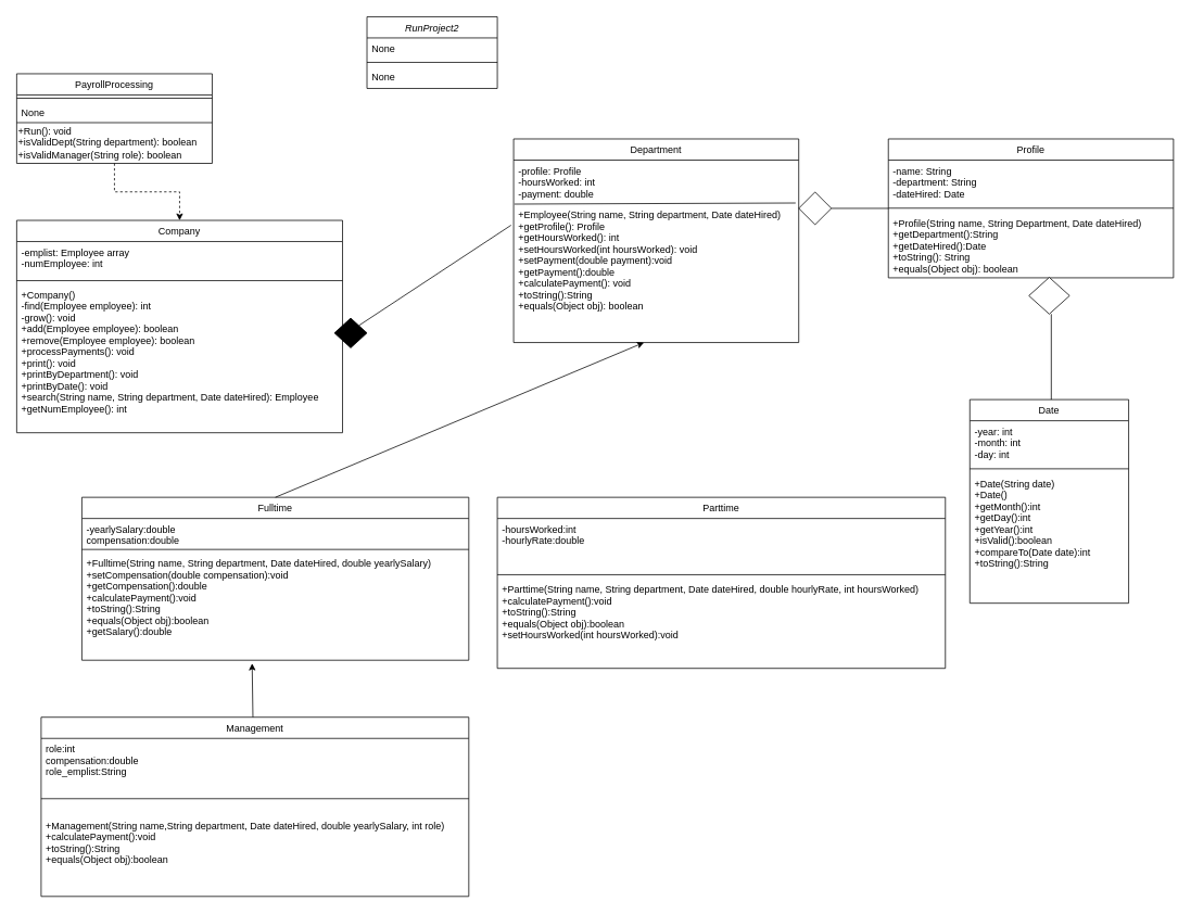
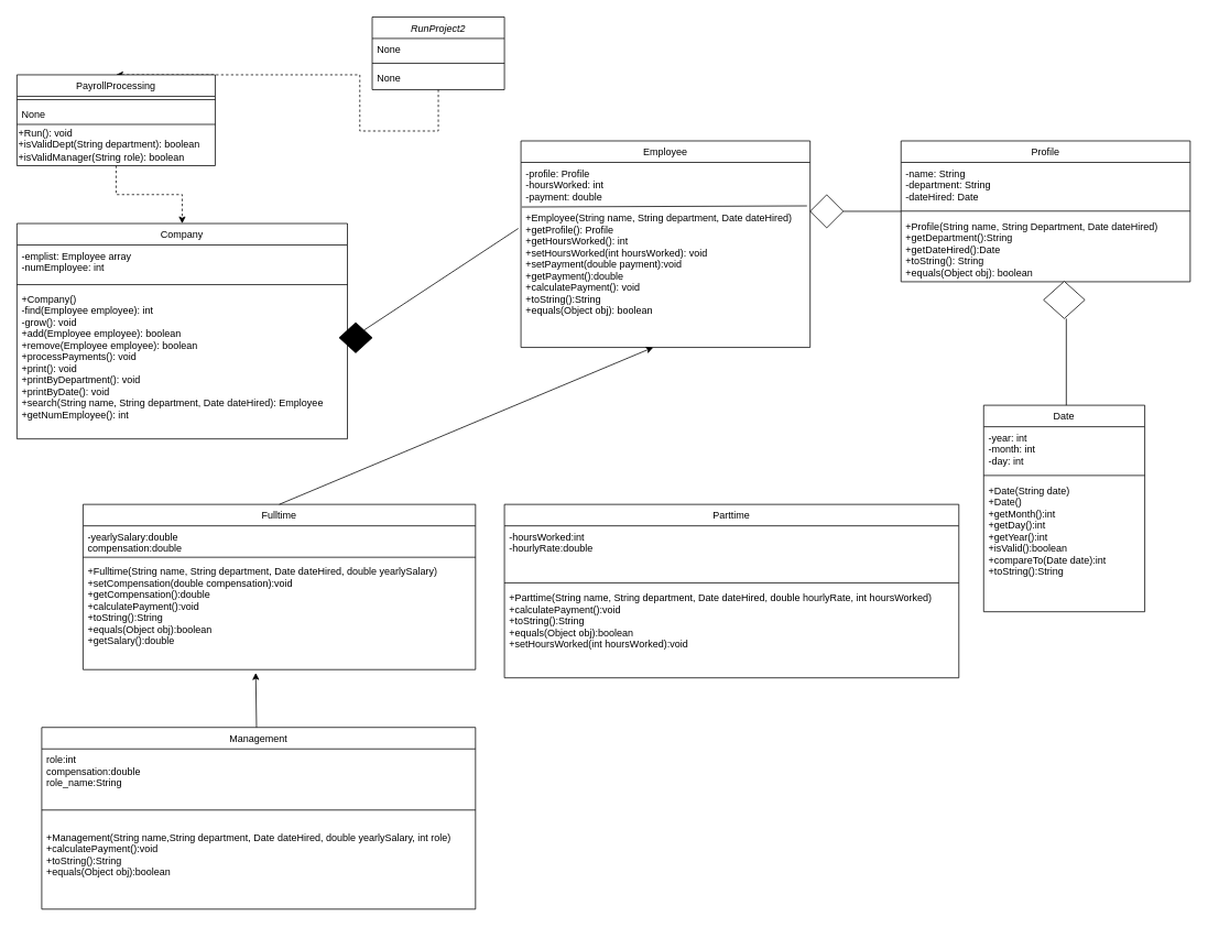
+ <mxCell id="2" style="edgeStyle=orthogonalEdgeStyle;rounded=0;orthogonalLoop=1;jettySize=auto;html=1;exitX=0.5;exitY=1;exitDx=0;exitDy=0;entryX=0.5;entryY=0;entryDx=0;entryDy=0;jumpStyle=none;sourcePerimeterSpacing=0;dashed=1;" parent="1" source="3" target="8" edge="1"><mxGeometry relative="1" as="geometry"><Array as="points"><mxPoint x="435" y="158" /></Array></mxGeometry></mxCell>
- <mxCell id="17" value="Department" style="swimlane;fontStyle=0;align=center;verticalAlign=top;childLayout=stackLayout;horizontal=1;startSize=26;horizontalStack=0;resizeParent=1;resizeLast=0;collapsible=1;marginBottom=0;rounded=0;shadow=0;strokeWidth=1;" parent="1" vertex="1"><mxGeometry x="630" y="170" width="350" height="250" as="geometry"><mxRectangle x="550" y="140" width="160" height="26" as="alternateBounds" /></mxGeometry></mxCell>
+ <mxCell id="17" value="Employee" style="swimlane;fontStyle=0;align=center;verticalAlign=top;childLayout=stackLayout;horizontal=1;startSize=26;horizontalStack=0;resizeParent=1;resizeLast=0;collapsible=1;marginBottom=0;rounded=0;shadow=0;strokeWidth=1;" parent="1" vertex="1"><mxGeometry x="630" y="170" width="350" height="250" as="geometry"><mxRectangle x="550" y="140" width="160" height="26" as="alternateBounds" /></mxGeometry></mxCell>
- <mxCell id="38" value="role:int&#10;compensation:double&#10;role_emplist:String" style="text;align=left;verticalAlign=top;spacingLeft=4;spacingRight=4;overflow=hidden;rotatable=0;points=[[0,0.5],[1,0.5]];portConstraint=eastwest;" parent="37" vertex="1"><mxGeometry y="26" width="525" height="54" as="geometry" /></mxCell>
+ <mxCell id="38" value="role:int&#10;compensation:double&#10;role_name:String" style="text;align=left;verticalAlign=top;spacingLeft=4;spacingRight=4;overflow=hidden;rotatable=0;points=[[0,0.5],[1,0.5]];portConstraint=eastwest;" parent="37" vertex="1"><mxGeometry y="26" width="525" height="54" as="geometry" /></mxCell>
